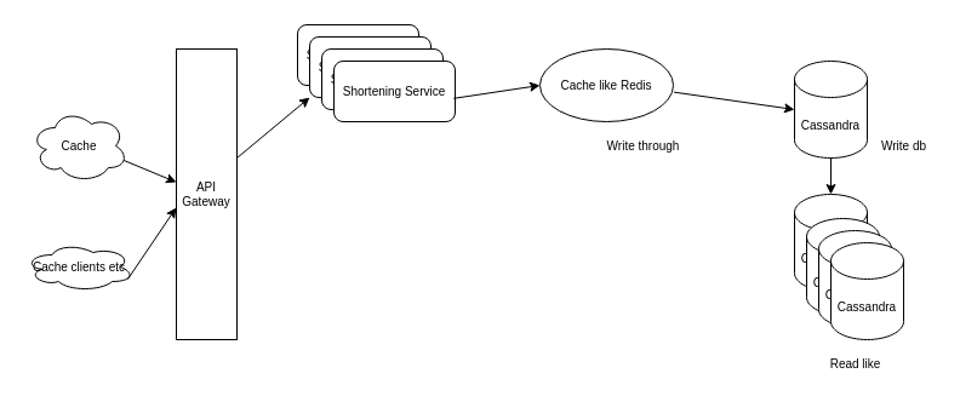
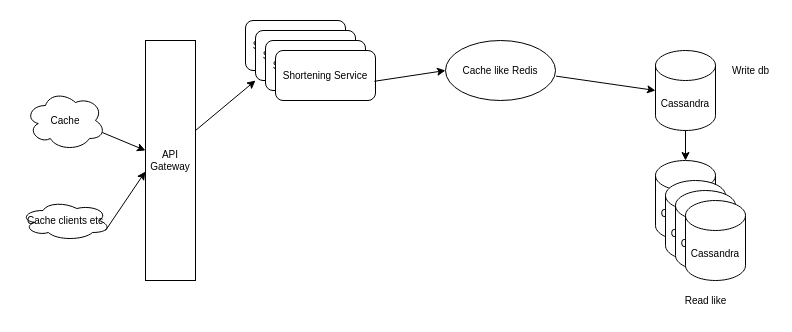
- <mxCell id="21" value="Write through" style="text;html=1;resizable=0;autosize=1;align=center;verticalAlign=middle;points=[];fillColor=none;strokeColor=none;rounded=0;fontSize=10;" vertex="1" parent="1"><mxGeometry x="490" y="110" width="80" height="20" as="geometry" /></mxCell>
- <mxCell id="18" value="Write db" style="text;html=1;resizable=0;autosize=1;align=center;verticalAlign=middle;points=[];fillColor=none;strokeColor=none;rounded=0;fontSize=10;" vertex="1" parent="1"><mxGeometry x="720" y="110" width="50" height="20" as="geometry" /></mxCell>
+ <mxCell id="18" value="Write db" style="text;html=1;resizable=0;autosize=1;align=center;verticalAlign=middle;points=[];fillColor=none;strokeColor=none;rounded=0;fontSize=10;" vertex="1" parent="1"><mxGeometry x="725" y="60" width="50" height="20" as="geometry" /></mxCell>
